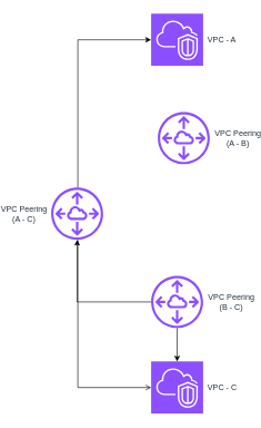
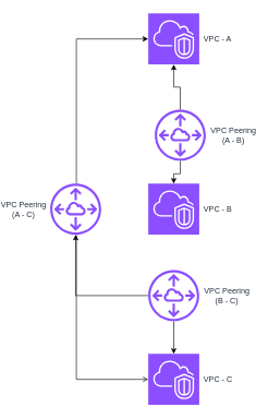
+ <mxCell id="10" style="edgeStyle=orthogonalEdgeStyle;rounded=0;orthogonalLoop=1;jettySize=auto;html=1;entryX=0.5;entryY=1;entryDx=0;entryDy=0;entryPerimeter=0;" edge="1" parent="1" source="3" target="4"><mxGeometry relative="1" as="geometry" /></mxCell>
+ <mxCell id="2" style="edgeStyle=orthogonalEdgeStyle;rounded=0;orthogonalLoop=1;jettySize=auto;html=1;" edge="1" parent="1" source="3" target="7"><mxGeometry relative="1" as="geometry" /></mxCell>
+ <mxCell id="7" value="VPC - B" style="sketch=0;points=[[0,0,0],[0.25,0,0],[0.5,0,0],[0.75,0,0],[1,0,0],[0,1,0],[0.25,1,0],[0.5,1,0],[0.75,1,0],[1,1,0],[0,0.25,0],[0,0.5,0],[0,0.75,0],[1,0.25,0],[1,0.5,0],[1,0.75,0]];outlineConnect=0;fontColor=#232F3E;fillColor=#8C4FFF;strokeColor=#ffffff;dashed=0;verticalLabelPosition=middle;verticalAlign=middle;align=left;html=1;fontSize=12;fontStyle=0;aspect=fixed;shape=mxgraph.aws4.resourceIcon;resIcon=mxgraph.aws4.vpc;labelPosition=right;spacingLeft=5;" vertex="1" parent="1"><mxGeometry x="170" y="280" width="78" height="78" as="geometry" /></mxCell>
